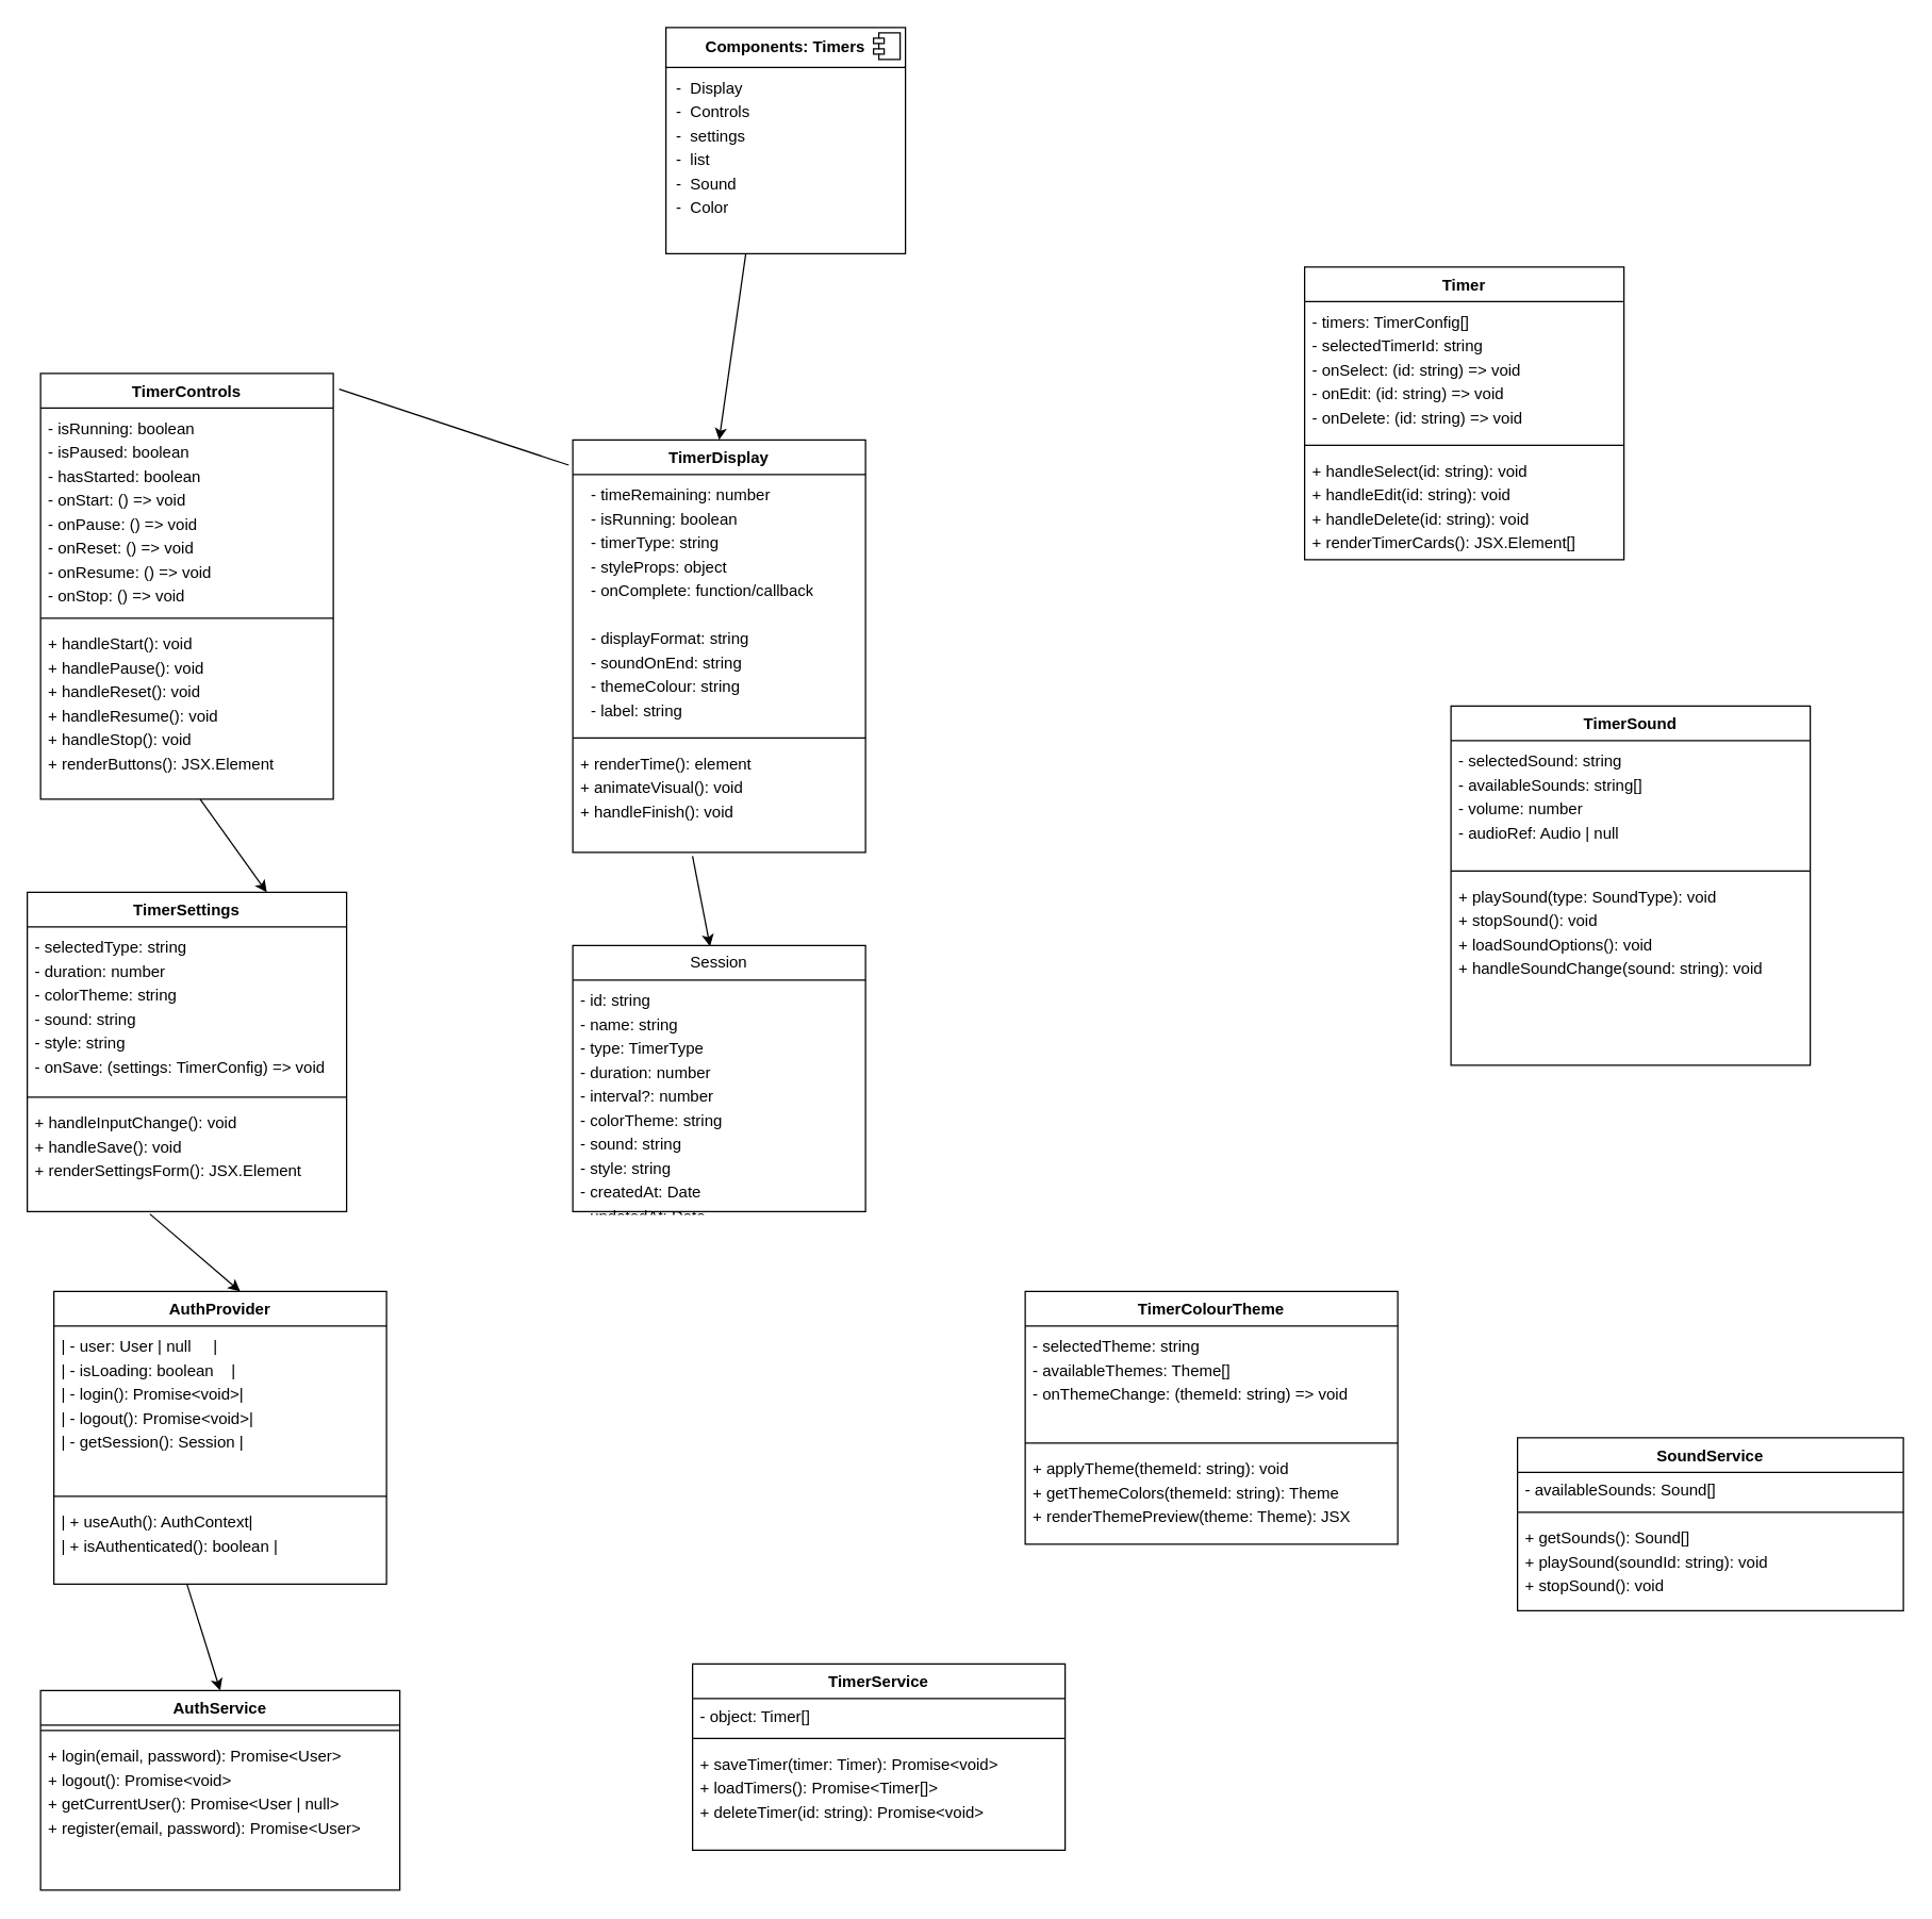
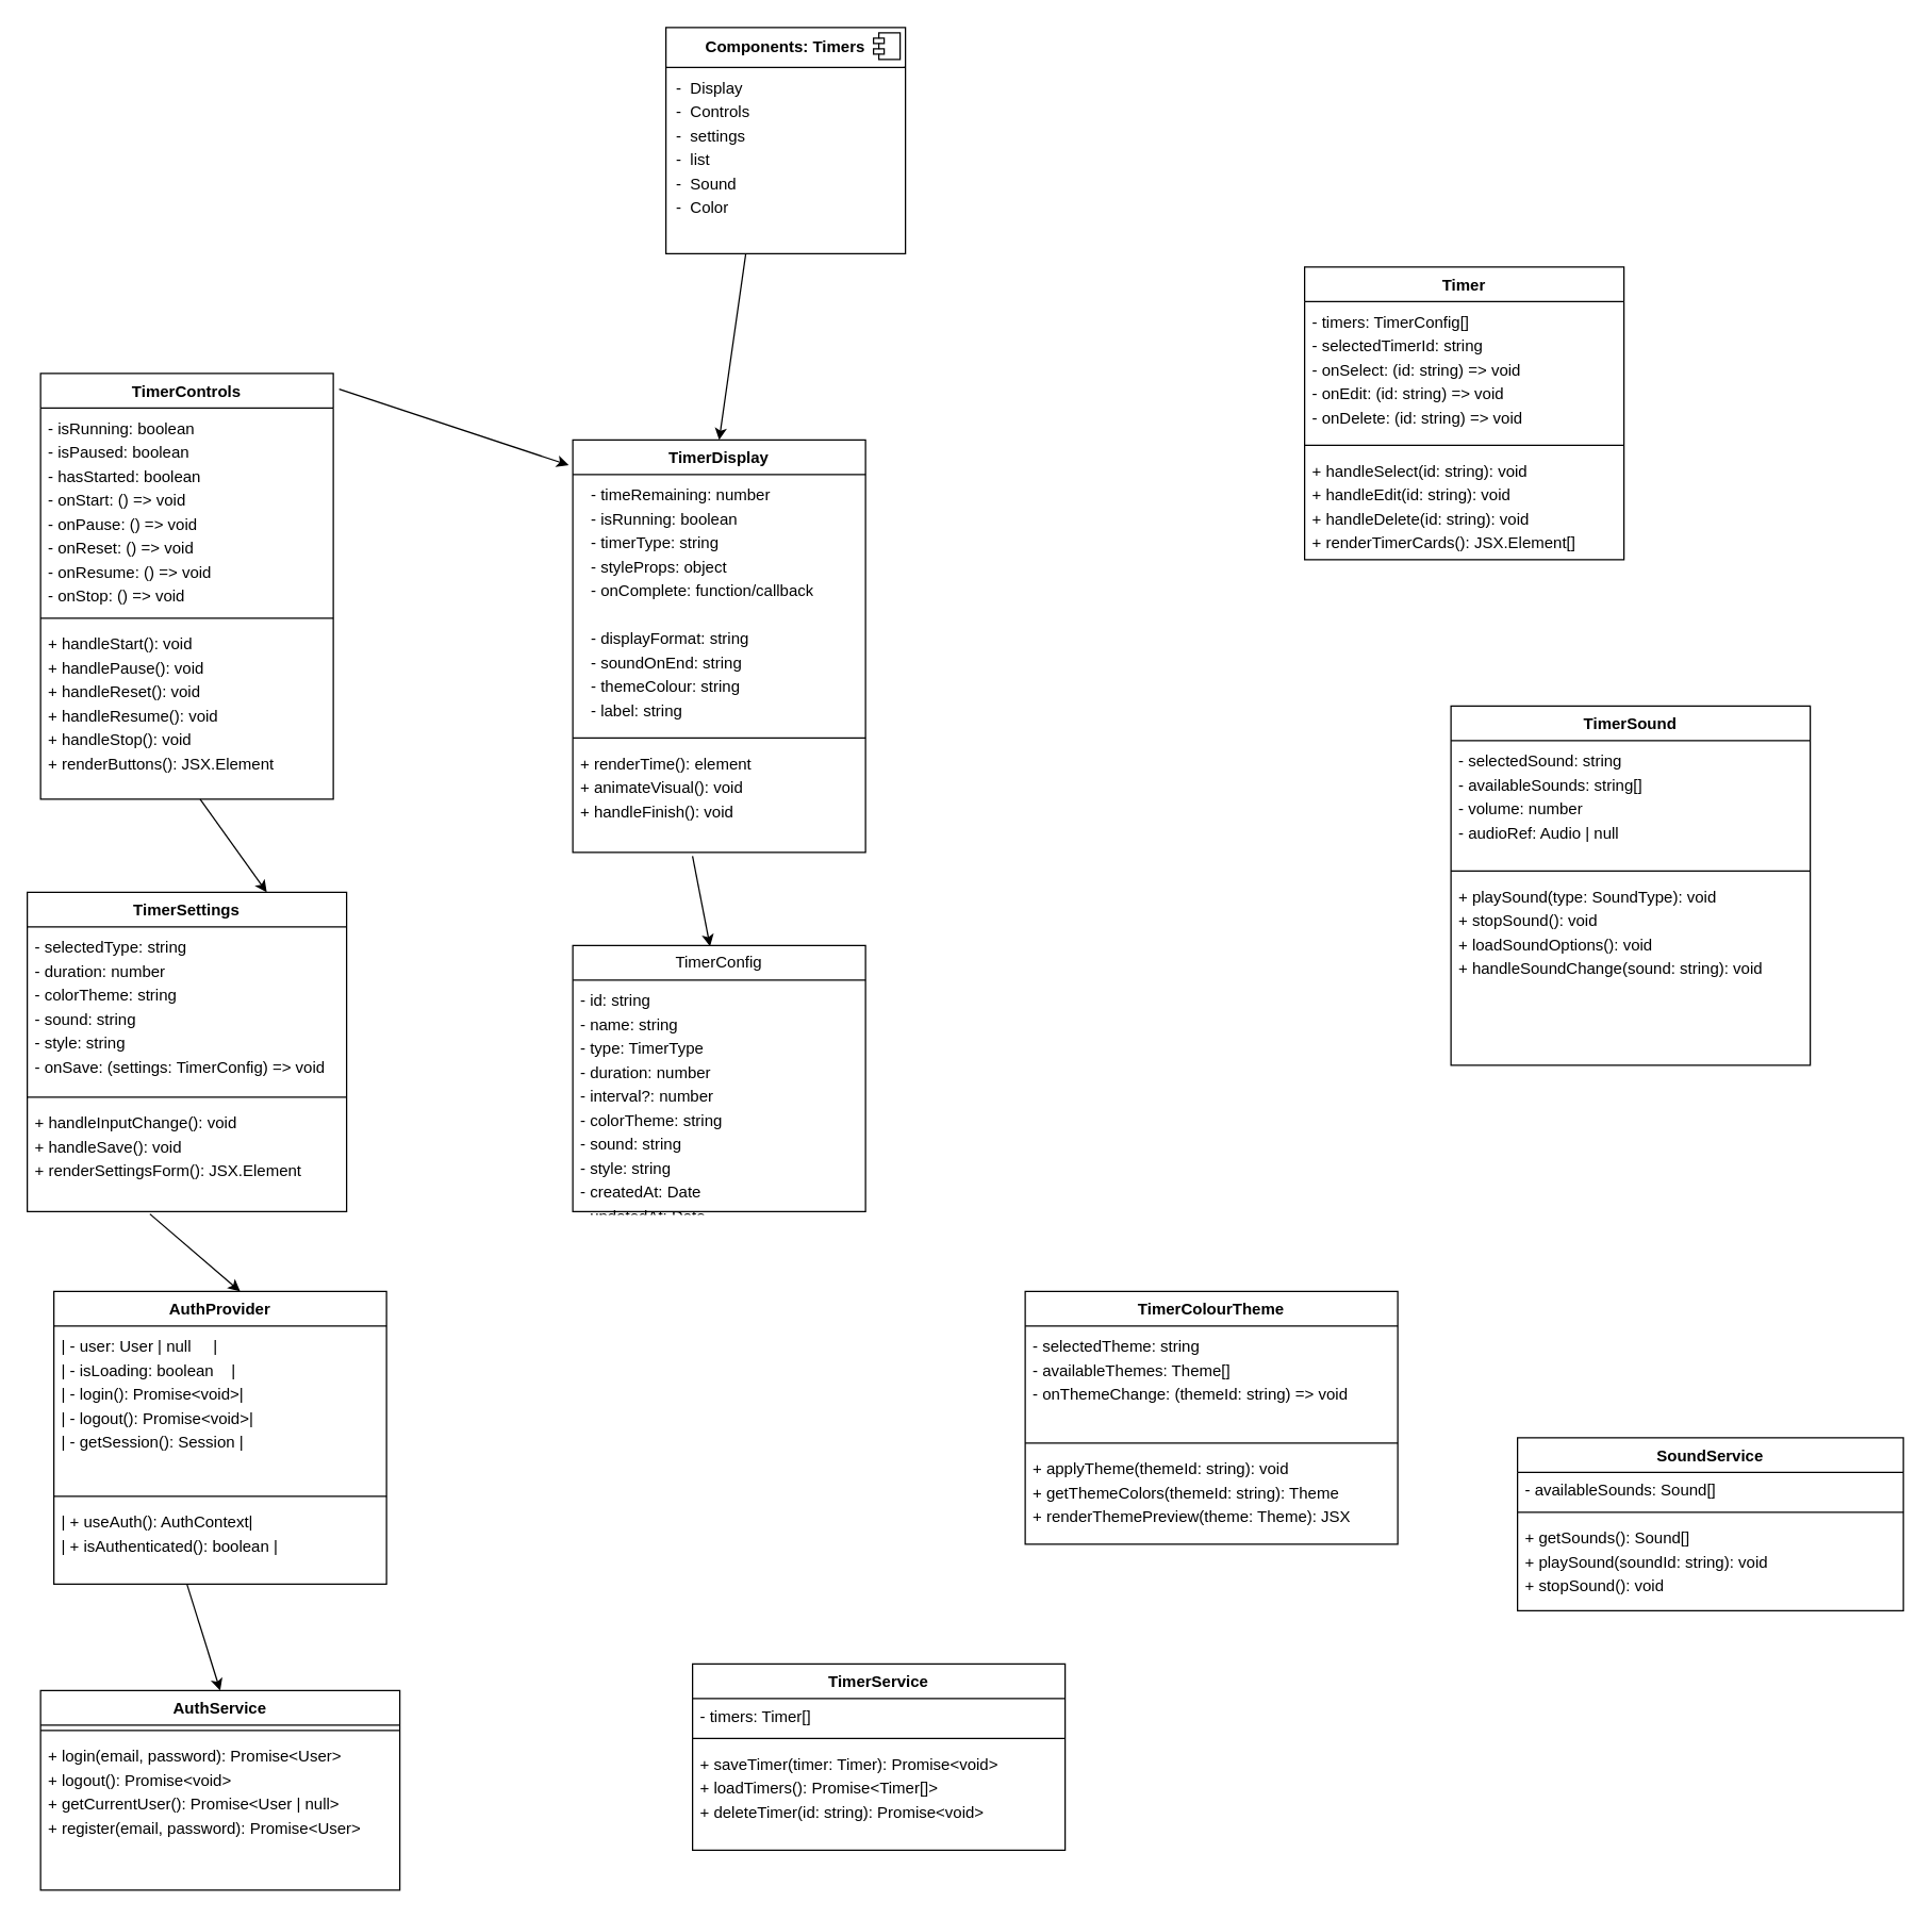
- <mxCell id="13" value="" style="endArrow=none;html=1;rounded=0;entryX=-0.014;entryY=0.061;entryDx=0;entryDy=0;entryPerimeter=0;exitX=1.02;exitY=0.037;exitDx=0;exitDy=0;exitPerimeter=0;" parent="1" target="5" edge="1" source="9"><mxGeometry width="50" height="50" relative="1" as="geometry"><mxPoint x="320" y="350" as="sourcePoint" /><mxPoint x="370" y="300" as="targetPoint" /></mxGeometry></mxCell>
+ <mxCell id="13" value="" style="endArrow=classic;html=1;rounded=0;entryX=-0.014;entryY=0.061;entryDx=0;entryDy=0;entryPerimeter=0;exitX=1.02;exitY=0.037;exitDx=0;exitDy=0;exitPerimeter=0;" parent="1" target="5" edge="1" source="9"><mxGeometry width="50" height="50" relative="1" as="geometry"><mxPoint x="320" y="350" as="sourcePoint" /><mxPoint x="370" y="300" as="targetPoint" /></mxGeometry></mxCell>
- <mxCell id="22" value="Session" style="swimlane;fontStyle=0;childLayout=stackLayout;horizontal=1;startSize=26;fillColor=none;horizontalStack=0;resizeParent=1;resizeParentMax=0;resizeLast=0;collapsible=1;marginBottom=0;whiteSpace=wrap;html=1;" parent="1" vertex="1"><mxGeometry x="430" y="710" width="220" height="200" as="geometry" /></mxCell>
+ <mxCell id="22" value="TimerConfig" style="swimlane;fontStyle=0;childLayout=stackLayout;horizontal=1;startSize=26;fillColor=none;horizontalStack=0;resizeParent=1;resizeParentMax=0;resizeLast=0;collapsible=1;marginBottom=0;whiteSpace=wrap;html=1;" parent="1" vertex="1"><mxGeometry x="430" y="710" width="220" height="200" as="geometry" /></mxCell>
- <mxCell id="37" value="- object: Timer[]&amp;nbsp;&amp;nbsp;" style="text;strokeColor=none;fillColor=none;align=left;verticalAlign=top;spacingLeft=4;spacingRight=4;overflow=hidden;rotatable=0;points=[[0,0.5],[1,0.5]];portConstraint=eastwest;whiteSpace=wrap;html=1;" parent="36" vertex="1"><mxGeometry y="26" width="280" height="26" as="geometry" /></mxCell>
+ <mxCell id="37" value="- timers: Timer[]&amp;nbsp;&amp;nbsp;" style="text;strokeColor=none;fillColor=none;align=left;verticalAlign=top;spacingLeft=4;spacingRight=4;overflow=hidden;rotatable=0;points=[[0,0.5],[1,0.5]];portConstraint=eastwest;whiteSpace=wrap;html=1;" parent="36" vertex="1"><mxGeometry y="26" width="280" height="26" as="geometry" /></mxCell>
